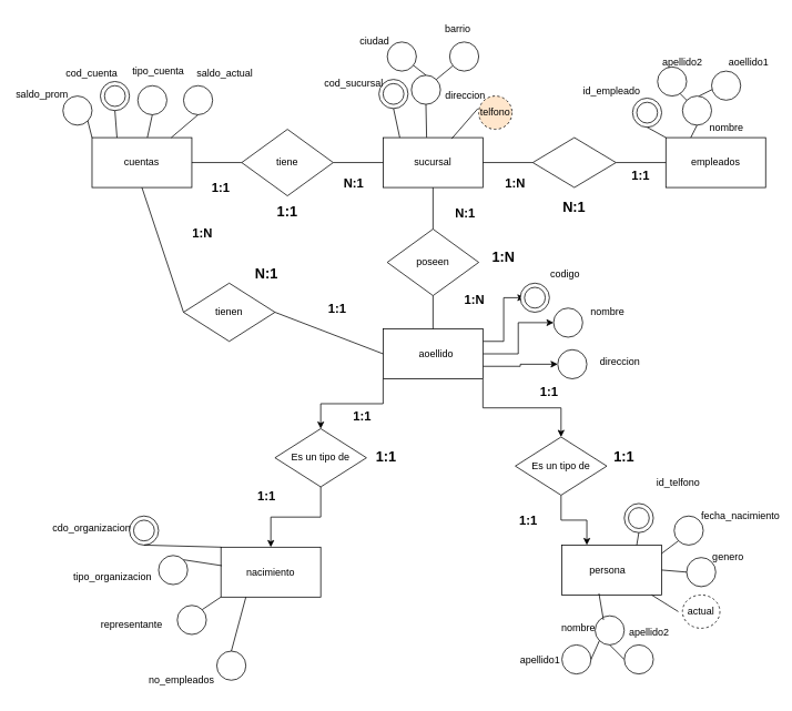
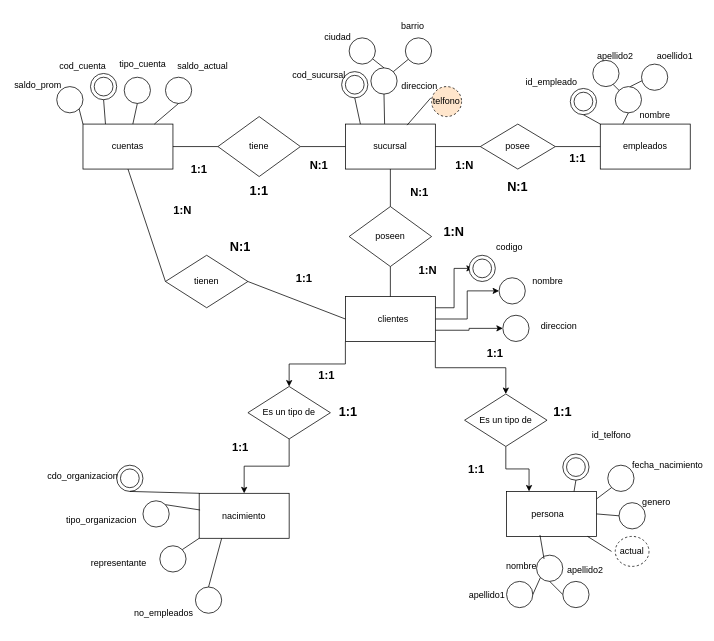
+ <mxCell id="25" value="posee" style="text;html=1;strokeColor=none;fillColor=none;align=center;verticalAlign=middle;whiteSpace=wrap;rounded=0;" parent="1" vertex="1"><mxGeometry x="660" y="180" width="60" height="30" as="geometry" /></mxCell>
- <mxCell id="20" value="aoellido" style="text;html=1;strokeColor=none;fillColor=none;align=center;verticalAlign=middle;whiteSpace=wrap;rounded=0;" parent="1" vertex="1"><mxGeometry x="494" y="410" width="60" height="30" as="geometry" /></mxCell>
+ <mxCell id="20" value="clientes" style="text;html=1;strokeColor=none;fillColor=none;align=center;verticalAlign=middle;whiteSpace=wrap;rounded=0;" parent="1" vertex="1"><mxGeometry x="494" y="410" width="60" height="30" as="geometry" /></mxCell>
